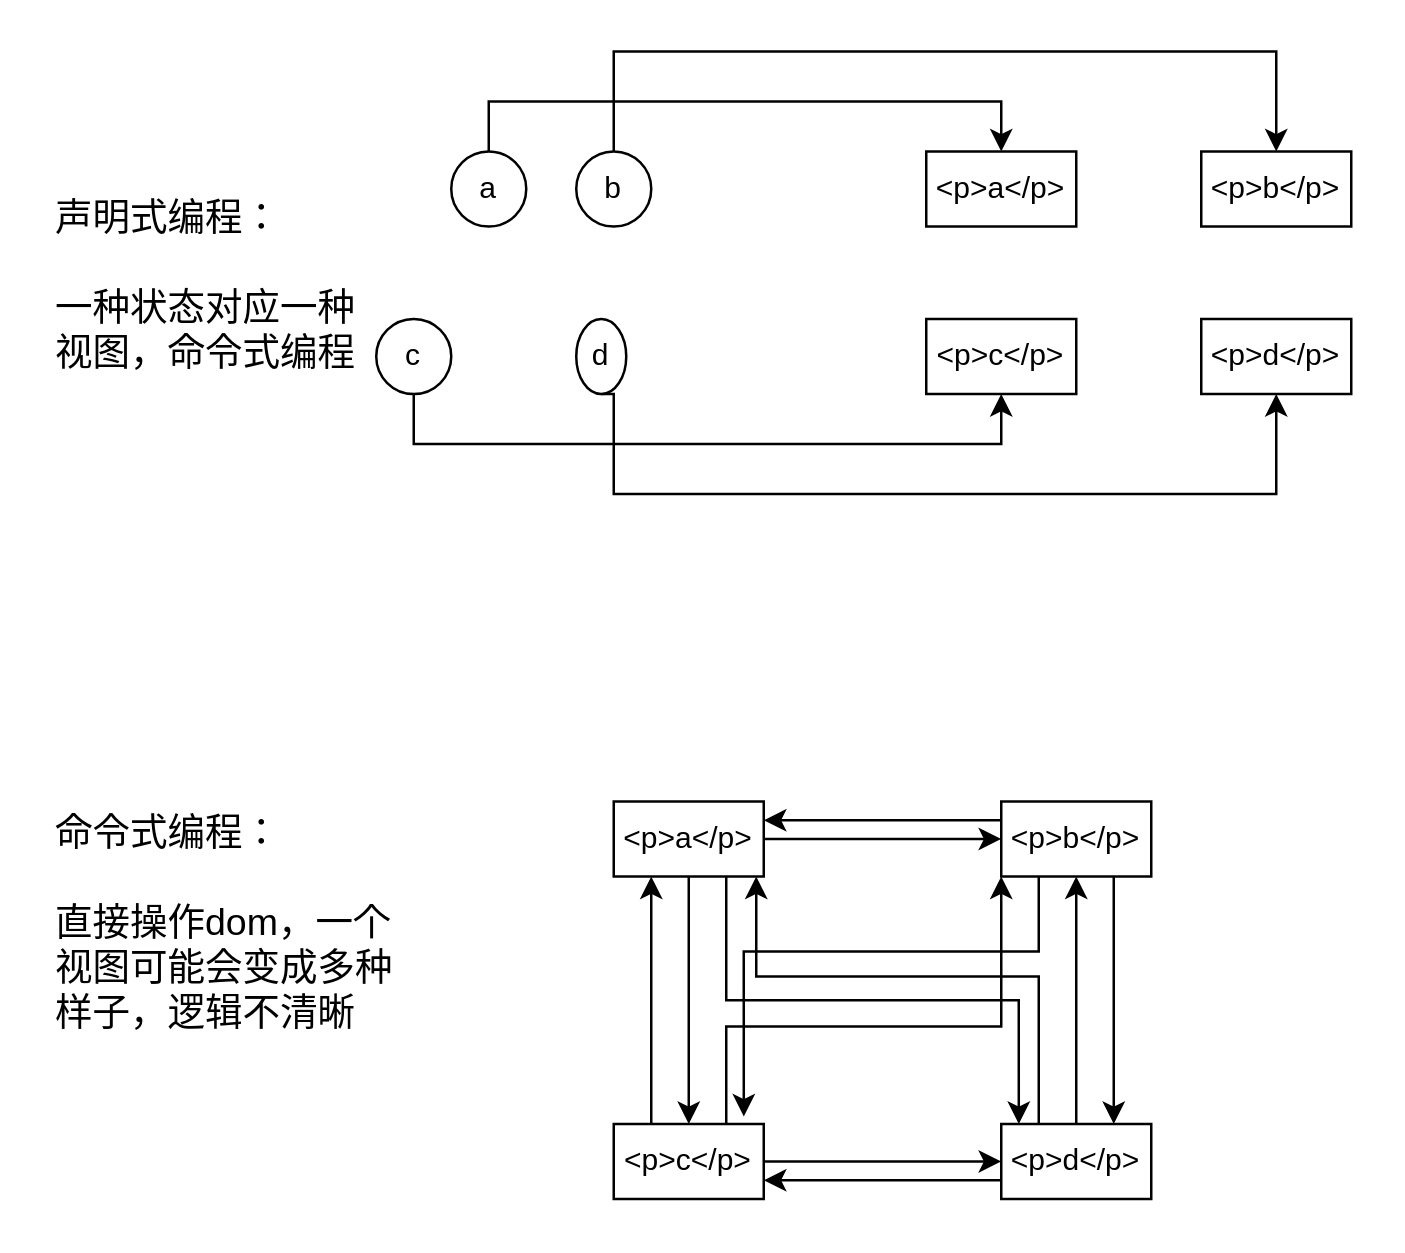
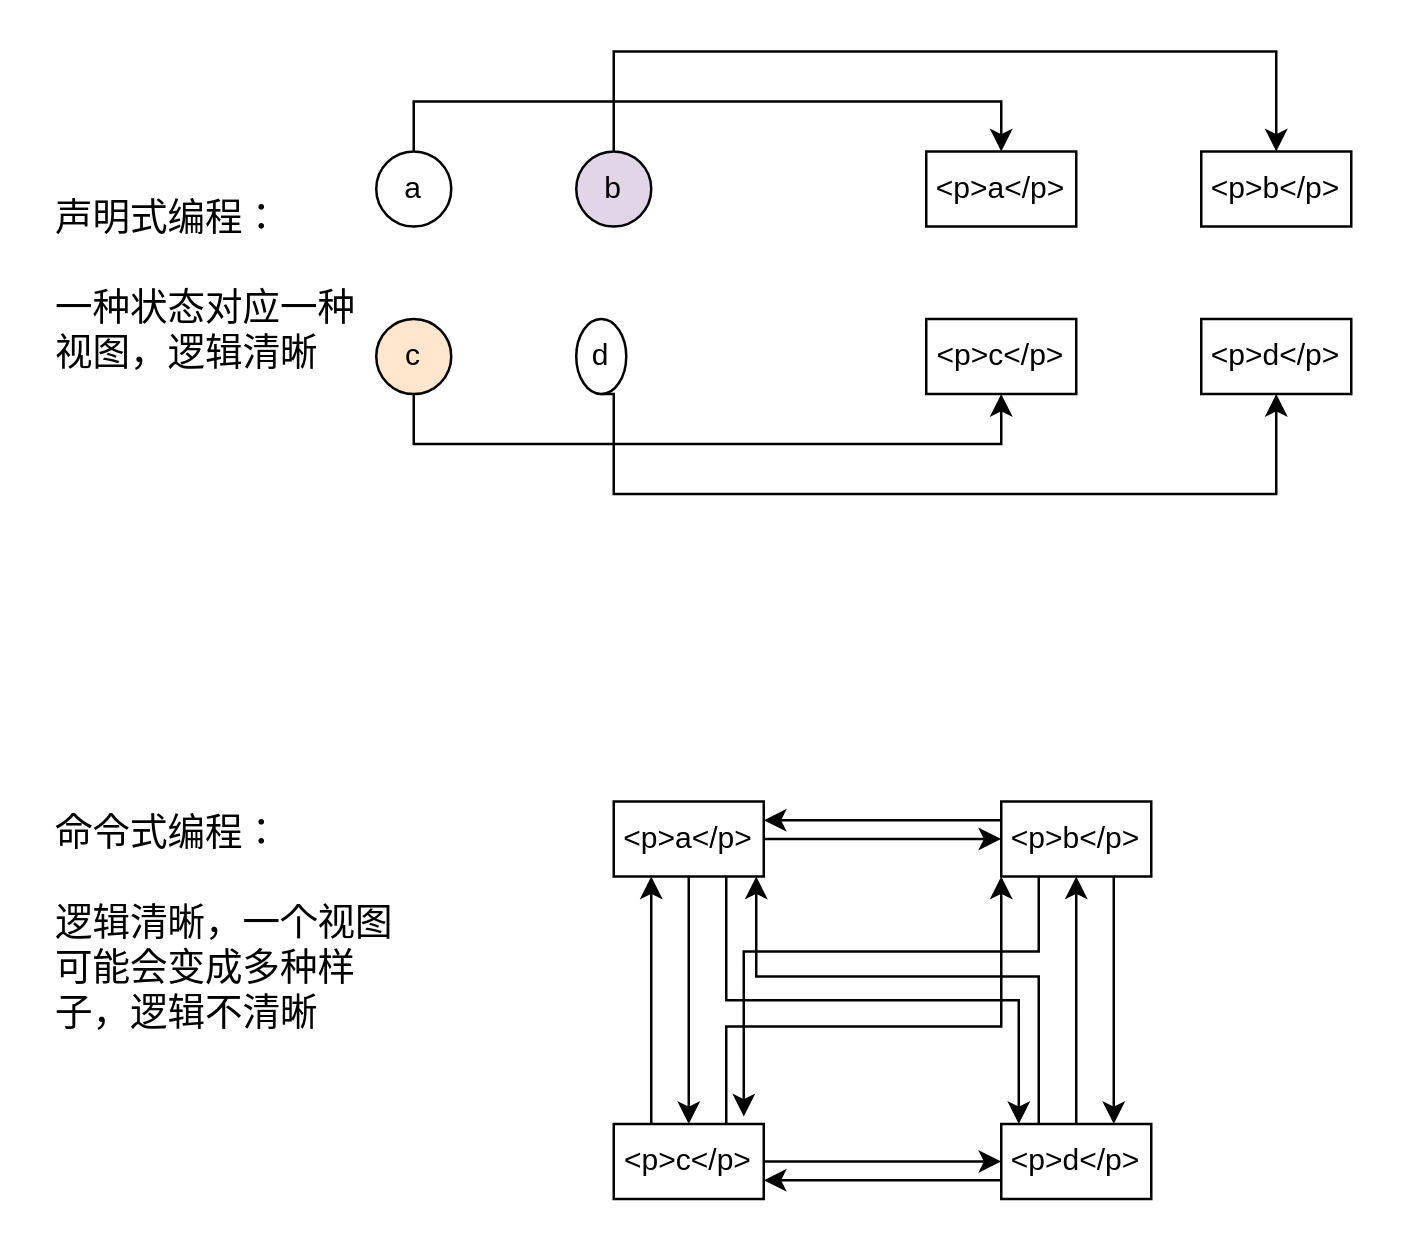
- <mxCell id="3" value="a" style="ellipse;whiteSpace=wrap;html=1;aspect=fixed;" vertex="1" parent="1"><mxGeometry x="180" y="60" width="30" height="30" as="geometry" /></mxCell>
+ <mxCell id="3" value="a" style="ellipse;whiteSpace=wrap;html=1;aspect=fixed;" vertex="1" parent="1"><mxGeometry x="150" y="60" width="30" height="30" as="geometry" /></mxCell>
- <mxCell id="5" value="b" style="ellipse;whiteSpace=wrap;html=1;aspect=fixed;" vertex="1" parent="1"><mxGeometry x="230" y="60" width="30" height="30" as="geometry" /></mxCell>
+ <mxCell id="5" value="b" style="ellipse;whiteSpace=wrap;html=1;aspect=fixed;fillColor=#e1d5e7;" vertex="1" parent="1"><mxGeometry x="230" y="60" width="30" height="30" as="geometry" /></mxCell>
- <mxCell id="14" value="声明式编程：&lt;br style=&quot;font-size: 15px;&quot;&gt;&lt;br style=&quot;font-size: 15px;&quot;&gt;一种状态对应一种视图，命令式编程&lt;br style=&quot;font-size: 15px;&quot;&gt;" style="text;html=1;strokeColor=none;fillColor=none;align=left;verticalAlign=middle;whiteSpace=wrap;rounded=0;fontSize=15;" vertex="1" parent="1"><mxGeometry x="20" y="75" width="130" height="75" as="geometry" /></mxCell>
+ <mxCell id="14" value="声明式编程：&lt;br style=&quot;font-size: 15px;&quot;&gt;&lt;br style=&quot;font-size: 15px;&quot;&gt;一种状态对应一种视图，逻辑清晰&lt;br style=&quot;font-size: 15px;&quot;&gt;" style="text;html=1;strokeColor=none;fillColor=none;align=left;verticalAlign=middle;whiteSpace=wrap;rounded=0;fontSize=15;" vertex="1" parent="1"><mxGeometry x="20" y="75" width="130" height="75" as="geometry" /></mxCell>
- <mxCell id="7" value="c" style="ellipse;whiteSpace=wrap;html=1;aspect=fixed;" vertex="1" parent="1"><mxGeometry x="150" y="127" width="30" height="30" as="geometry" /></mxCell>
+ <mxCell id="7" value="c" style="ellipse;whiteSpace=wrap;html=1;aspect=fixed;fillColor=#ffe6cc;" vertex="1" parent="1"><mxGeometry x="150" y="127" width="30" height="30" as="geometry" /></mxCell>
- <mxCell id="31" value="命令式编程：&lt;br style=&quot;font-size: 15px;&quot;&gt;&lt;br style=&quot;font-size: 15px;&quot;&gt;直接操作dom，一个视图可能会变成多种样子，逻辑不清晰&lt;br style=&quot;font-size: 15px;&quot;&gt;" style="text;html=1;strokeColor=none;fillColor=none;align=left;verticalAlign=middle;whiteSpace=wrap;rounded=0;fontSize=15;" vertex="1" parent="1"><mxGeometry x="20" y="330" width="150" height="75" as="geometry" /></mxCell>
+ <mxCell id="31" value="命令式编程：&lt;br style=&quot;font-size: 15px;&quot;&gt;&lt;br style=&quot;font-size: 15px;&quot;&gt;逻辑清晰，一个视图可能会变成多种样子，逻辑不清晰&lt;br style=&quot;font-size: 15px;&quot;&gt;" style="text;html=1;strokeColor=none;fillColor=none;align=left;verticalAlign=middle;whiteSpace=wrap;rounded=0;fontSize=15;" vertex="1" parent="1"><mxGeometry x="20" y="330" width="150" height="75" as="geometry" /></mxCell>
